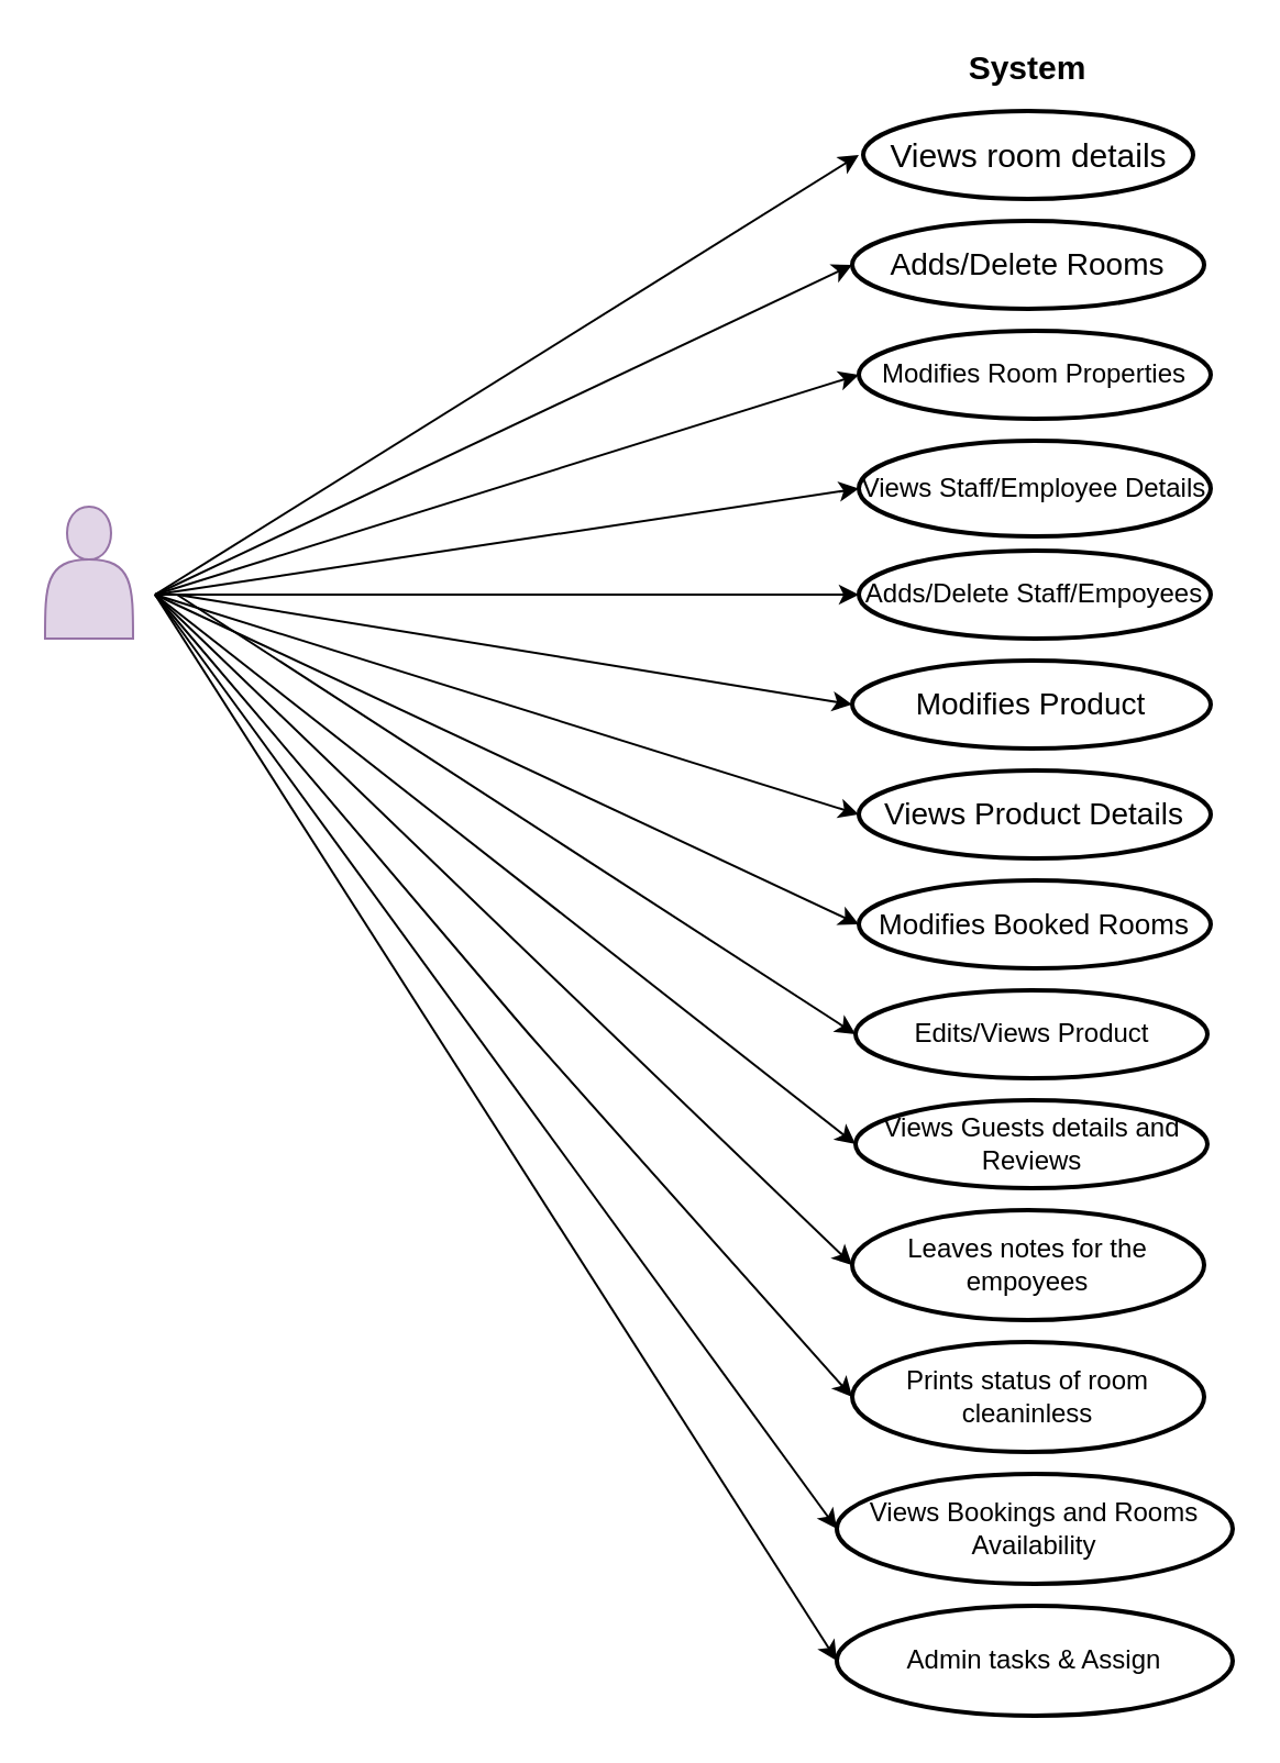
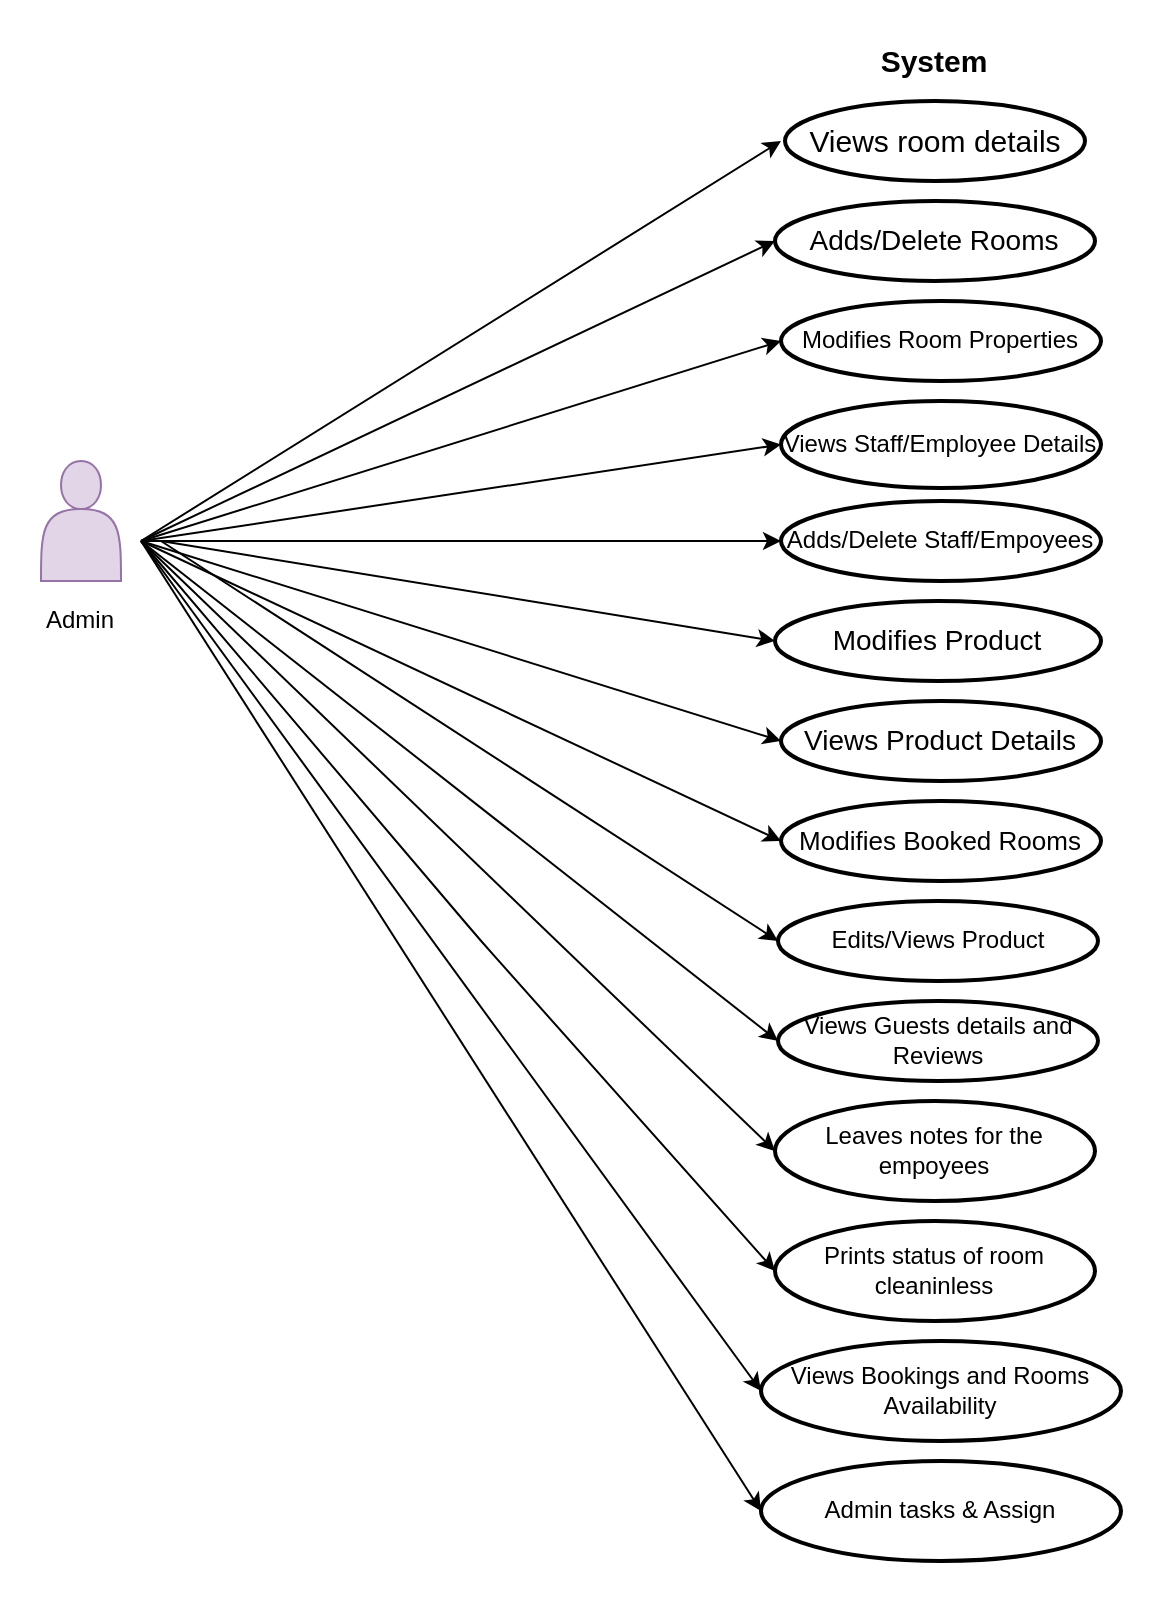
+ <mxCell id="3" value="Admin" style="text;html=1;strokeColor=none;fillColor=none;align=center;verticalAlign=middle;whiteSpace=wrap;rounded=0;" vertex="1" parent="1"><mxGeometry x="20" y="300" width="40" height="20" as="geometry" /></mxCell>
